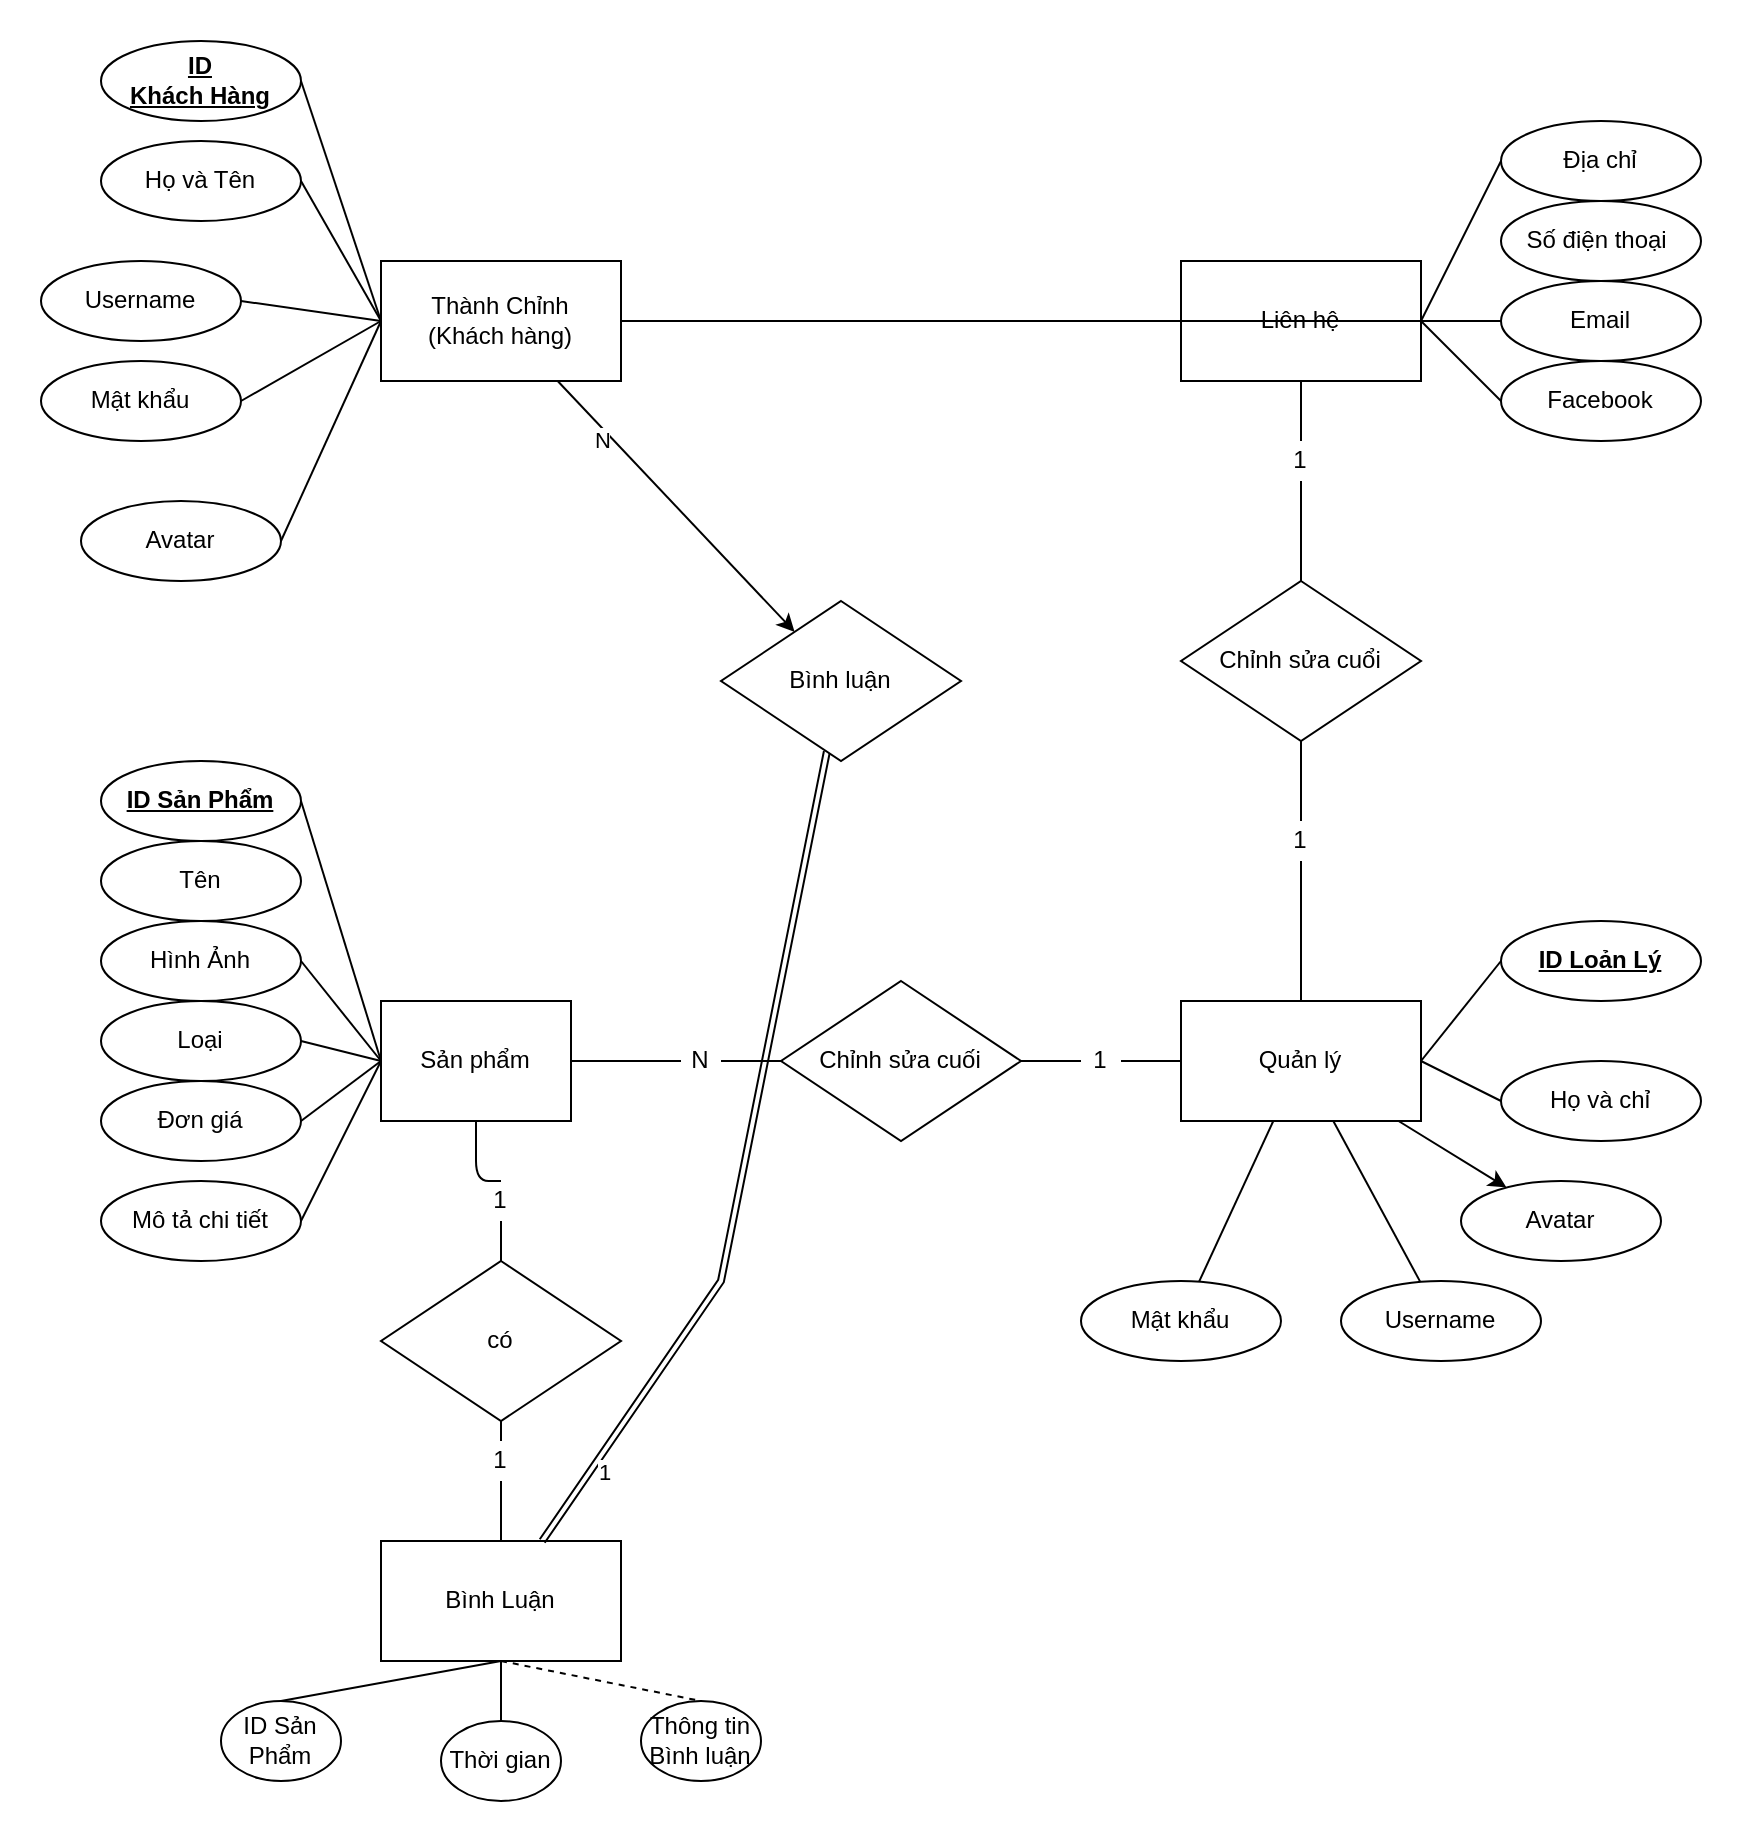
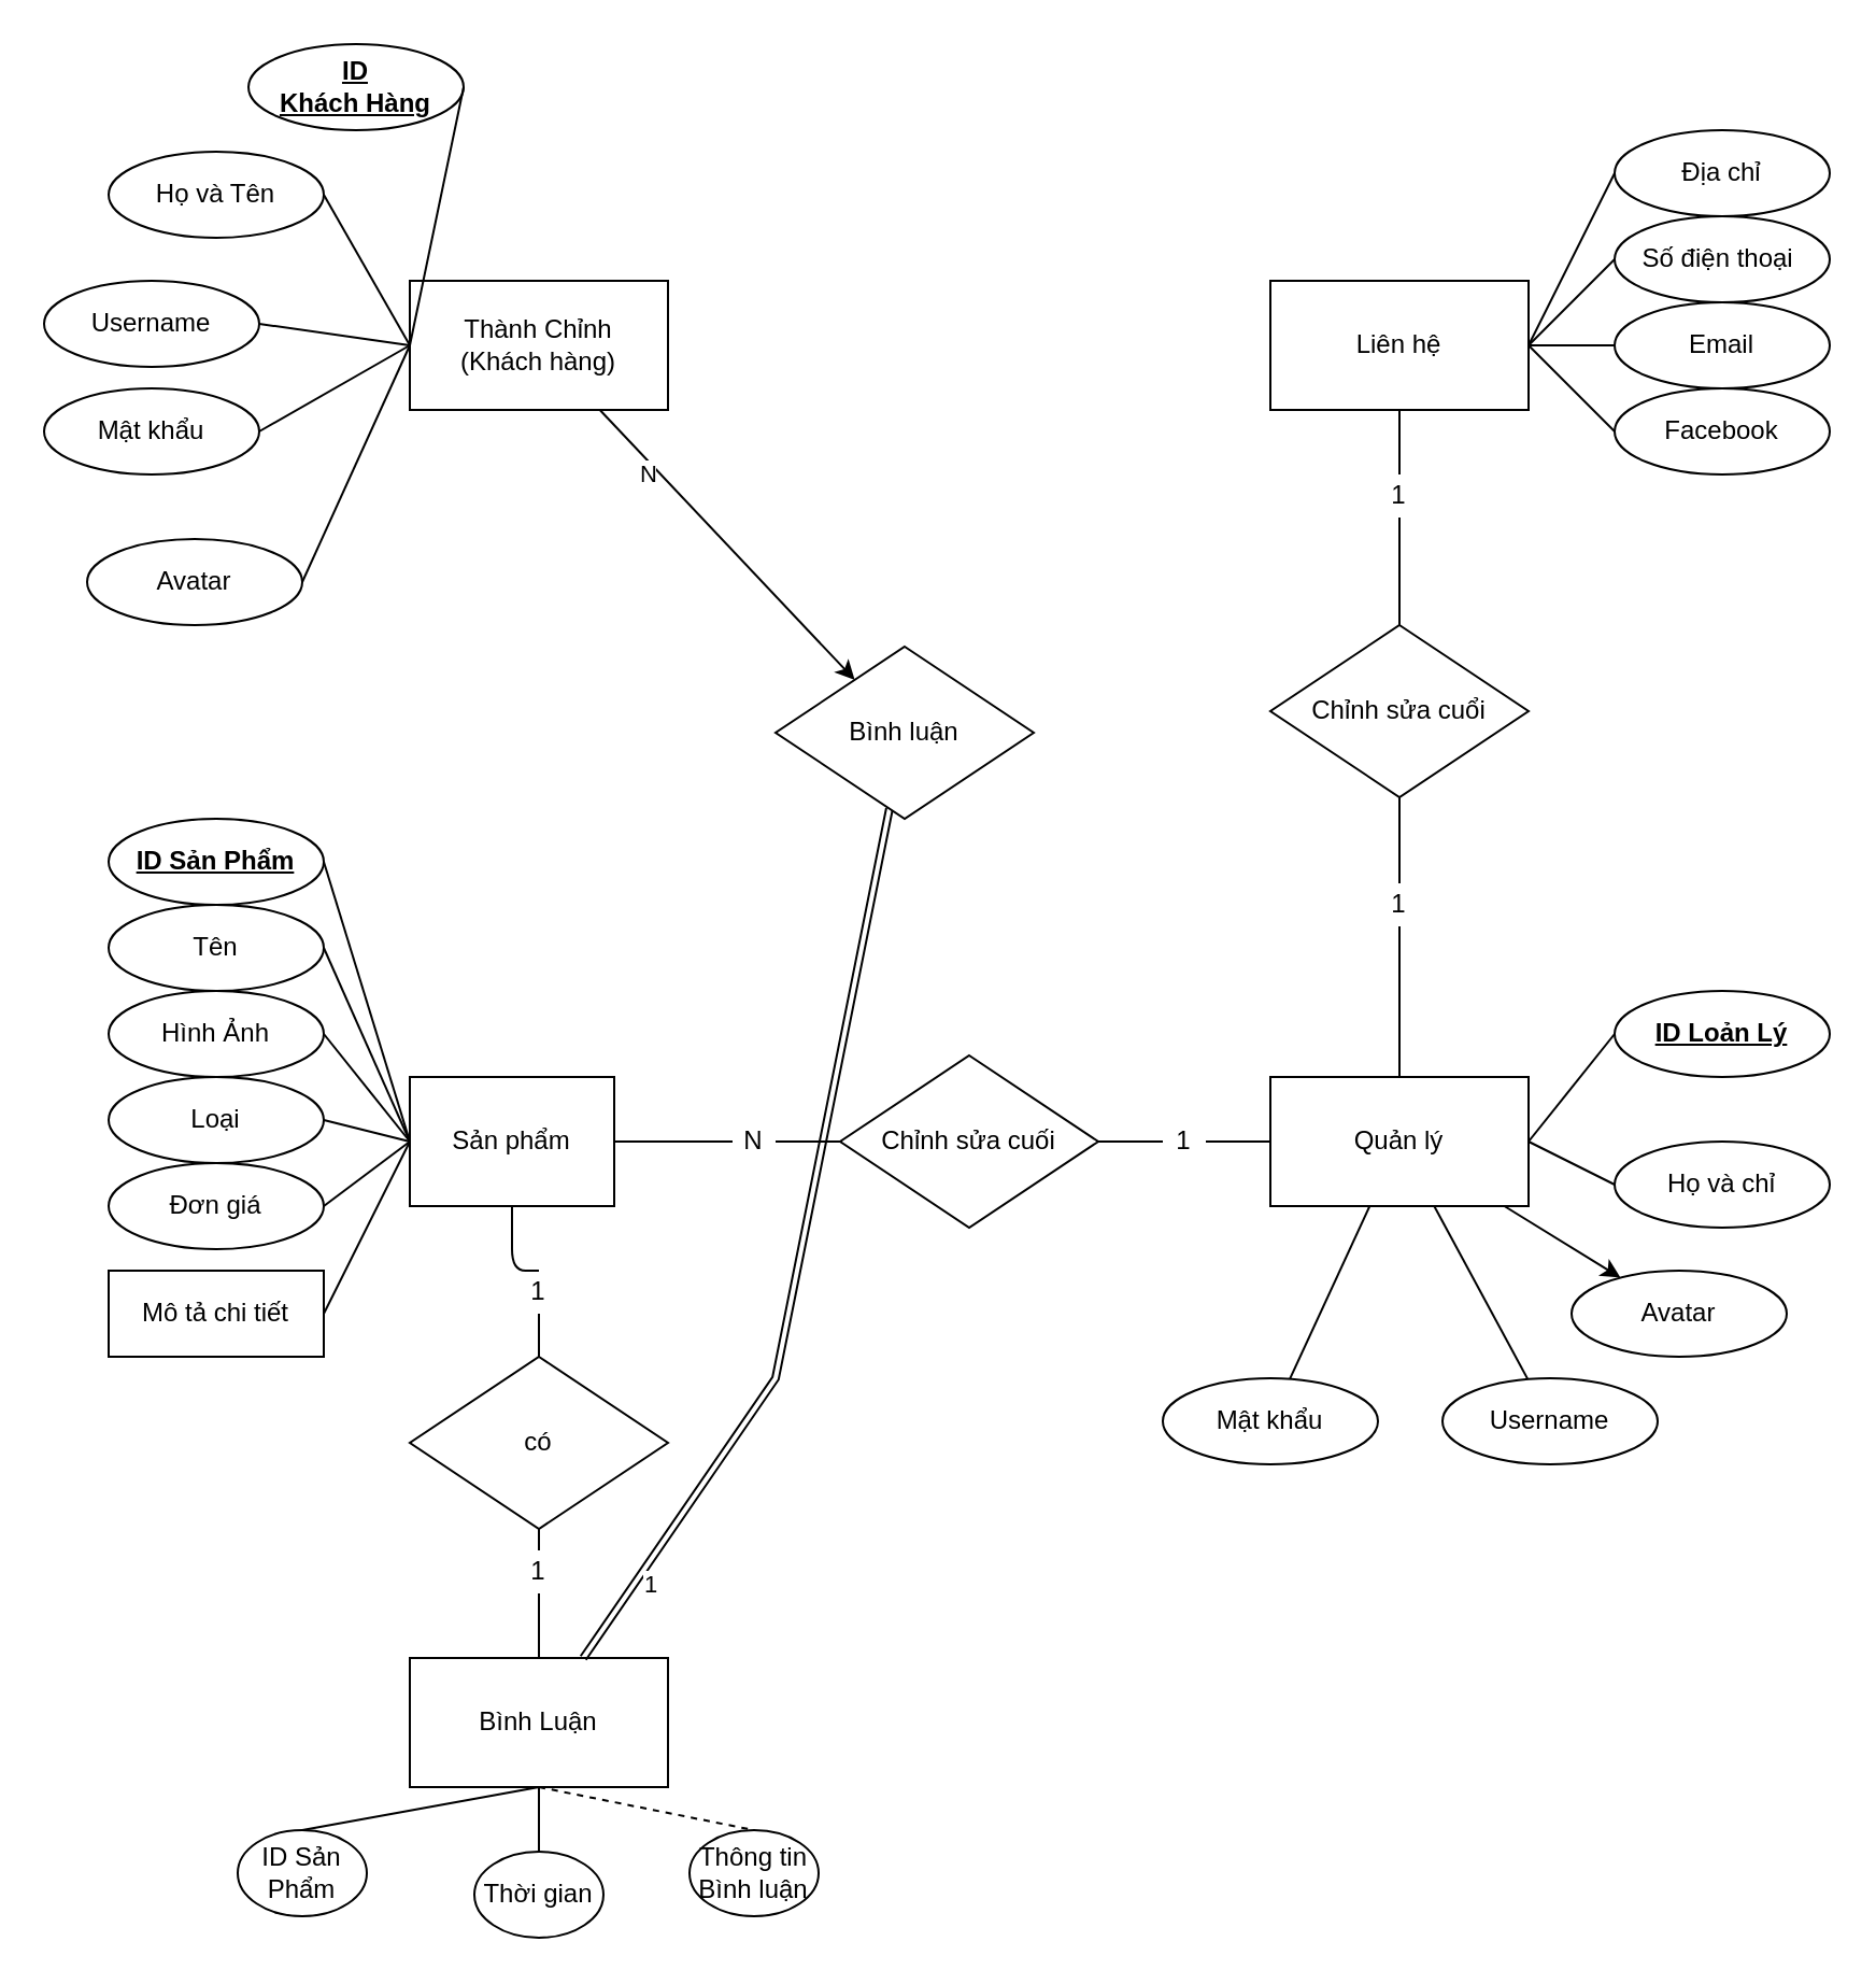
- <mxCell id="9" value="&lt;b&gt;&lt;u&gt;&lt;font style=&quot;font-size: 12px&quot;&gt;ID &lt;br&gt;Khách Hàng&lt;/font&gt;&lt;/u&gt;&lt;/b&gt;" style="ellipse;whiteSpace=wrap;html=1;gradientColor=none;" parent="1" vertex="1"><mxGeometry x="50" y="20" width="100" height="40" as="geometry" /></mxCell>
+ <mxCell id="9" value="&lt;b&gt;&lt;u&gt;&lt;font style=&quot;font-size: 12px&quot;&gt;ID &lt;br&gt;Khách Hàng&lt;/font&gt;&lt;/u&gt;&lt;/b&gt;" style="ellipse;whiteSpace=wrap;html=1;gradientColor=none;" parent="1" vertex="1"><mxGeometry x="115" y="20" width="100" height="40" as="geometry" /></mxCell>
- <mxCell id="43" value="" style="endArrow=none;html=1;strokeColor=#000000;exitX=1;exitY=0.5;exitDx=0;exitDy=0;" parent="1" source="8" target="4" edge="1"><mxGeometry width="50" height="50" relative="1" as="geometry"><mxPoint x="430" y="290" as="sourcePoint" /><mxPoint x="480" y="240" as="targetPoint" /></mxGeometry></mxCell>
+ <mxCell id="43" value="" style="endArrow=none;html=1;strokeColor=#000000;entryX=0;entryY=0.5;entryDx=0;entryDy=0;exitX=1;exitY=0.5;exitDx=0;exitDy=0;" parent="1" source="8" target="39" edge="1"><mxGeometry width="50" height="50" relative="1" as="geometry"><mxPoint x="430" y="290" as="sourcePoint" /><mxPoint x="480" y="240" as="targetPoint" /></mxGeometry></mxCell>
+ <mxCell id="26" value="" style="endArrow=none;html=1;exitX=0;exitY=0.5;exitDx=0;exitDy=0;entryX=1;entryY=0.5;entryDx=0;entryDy=0;" parent="1" source="7" target="18" edge="1"><mxGeometry width="50" height="50" relative="1" as="geometry"><mxPoint x="430" y="580" as="sourcePoint" /><mxPoint x="480" y="530" as="targetPoint" /></mxGeometry></mxCell>
- <mxCell id="24" value="Mô tả chi tiết" style="ellipse;whiteSpace=wrap;html=1;gradientColor=none;" parent="1" vertex="1"><mxGeometry x="50" y="590" width="100" height="40" as="geometry" /></mxCell>
+ <mxCell id="24" value="Mô tả chi tiết" style="whiteSpace=wrap;html=1;gradientColor=none;rounded=0;" parent="1" vertex="1"><mxGeometry x="50" y="590" width="100" height="40" as="geometry" /></mxCell>
